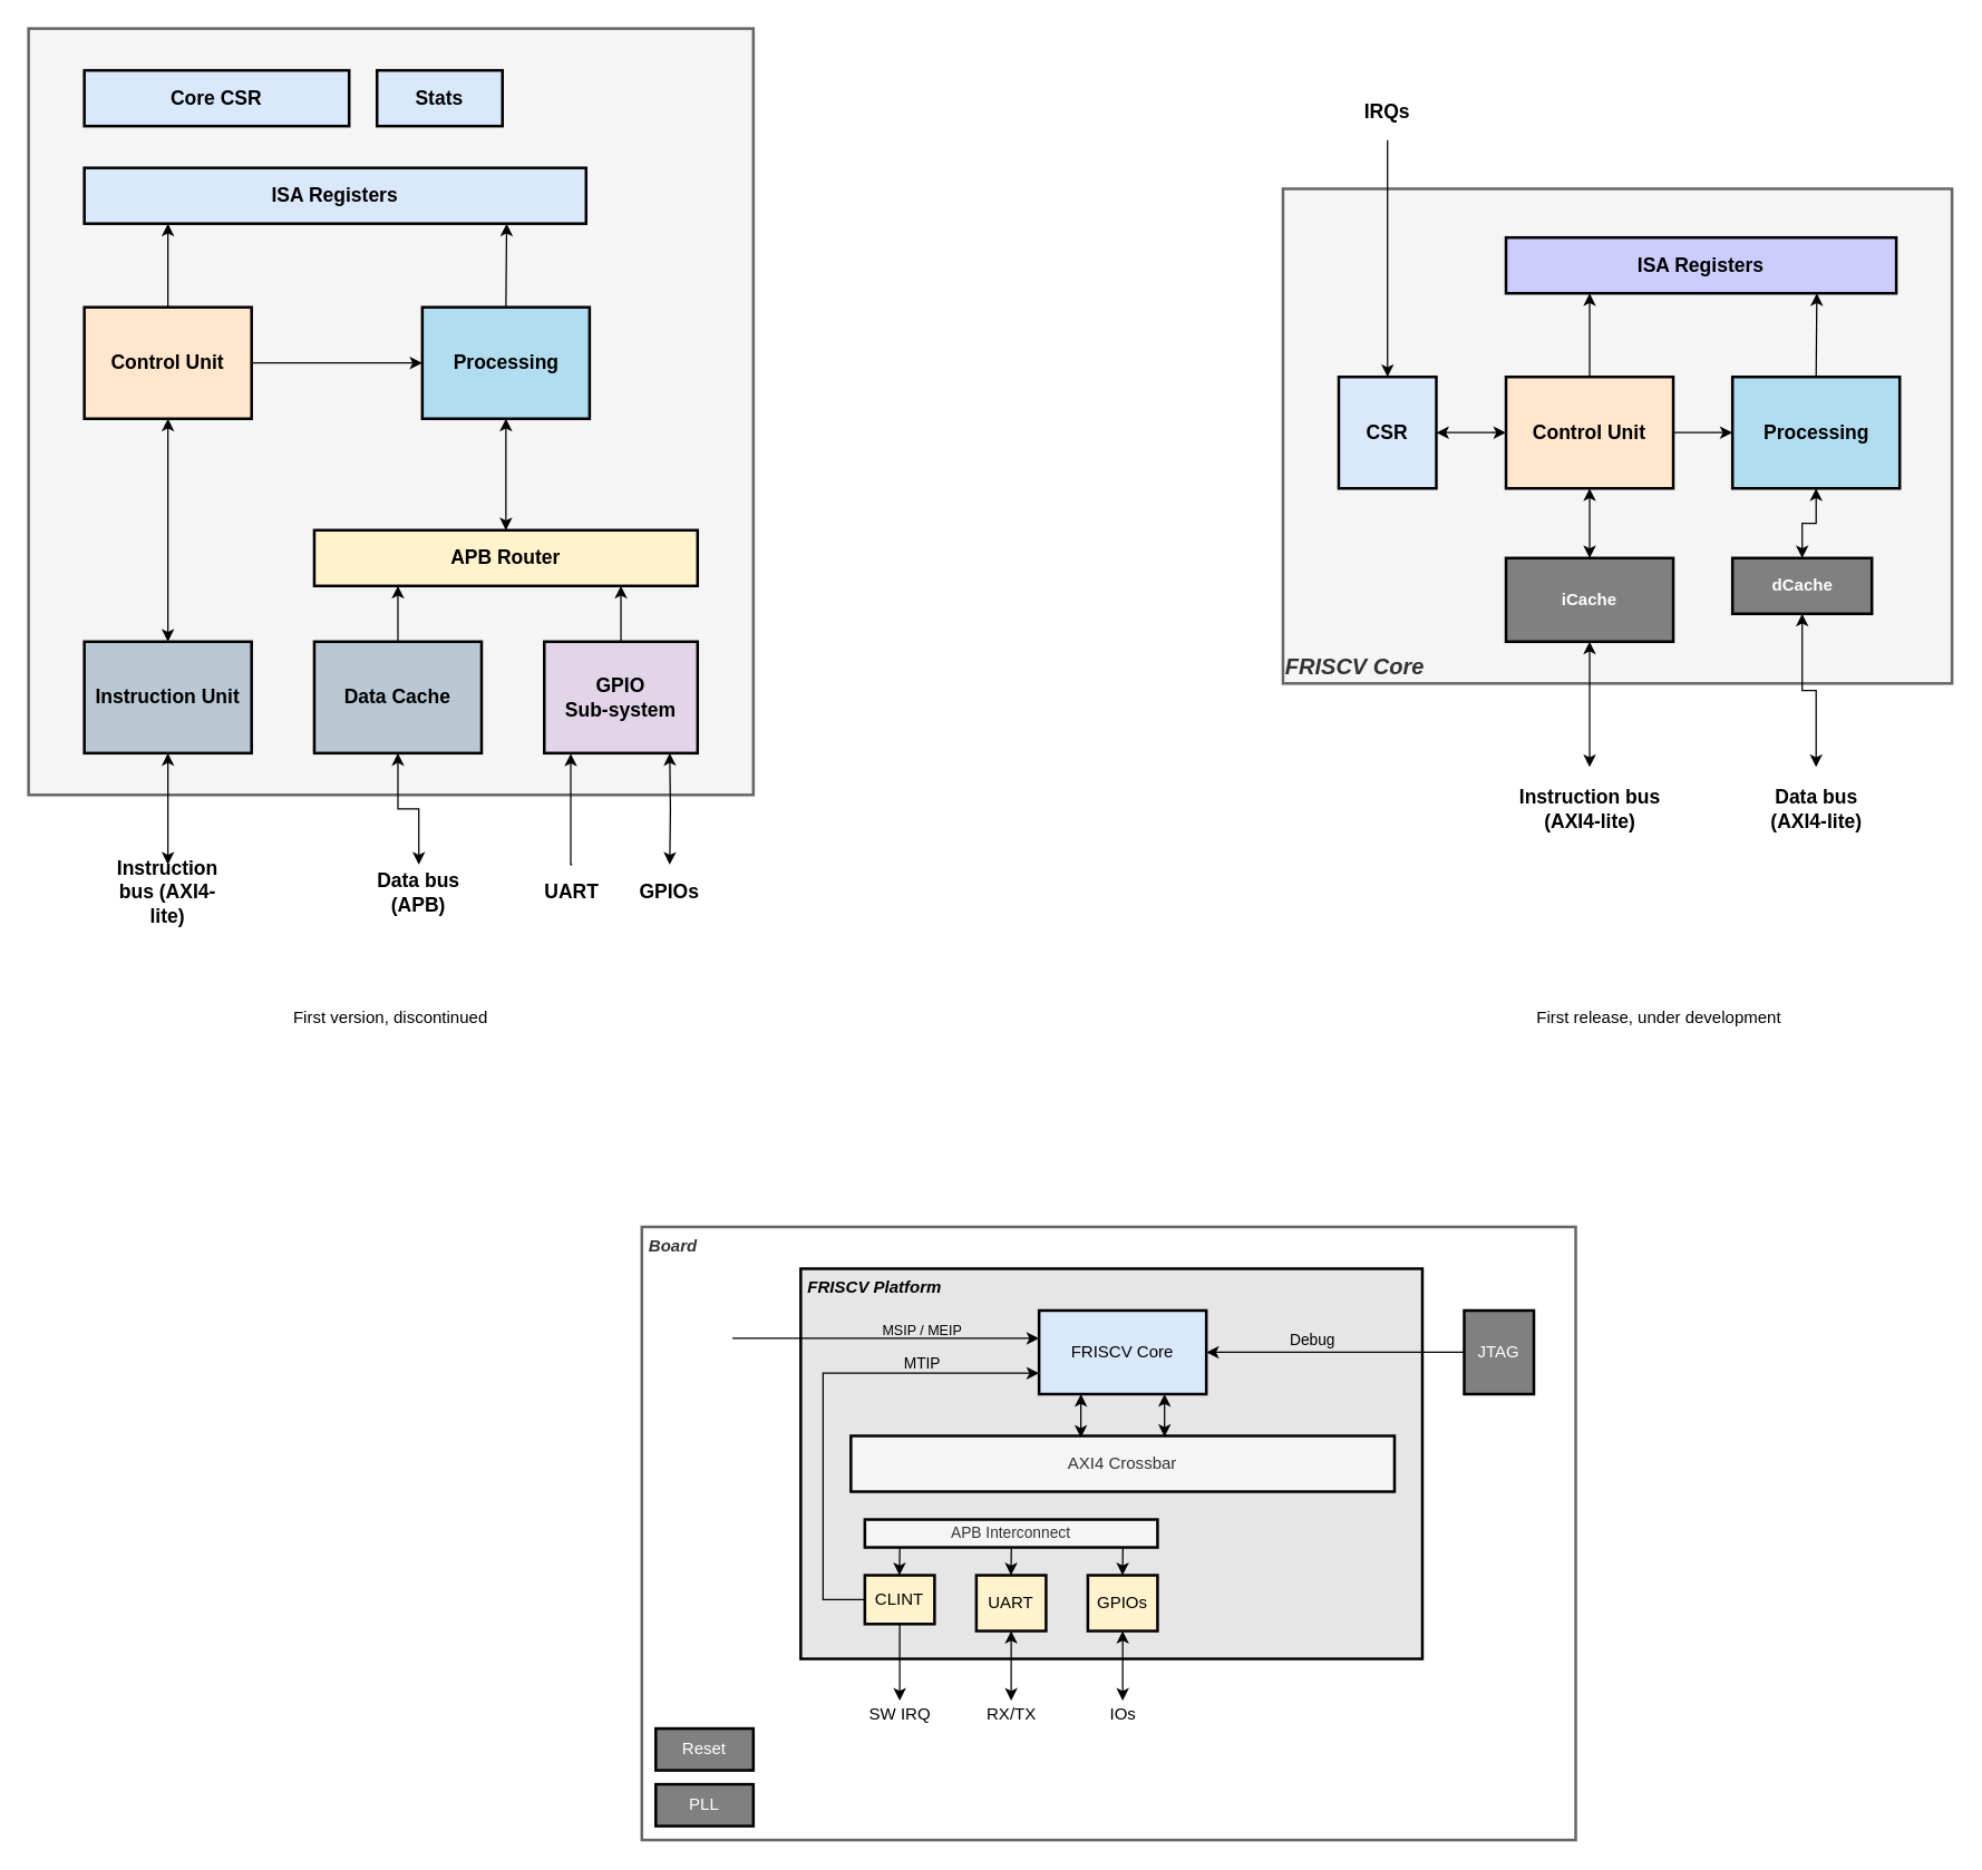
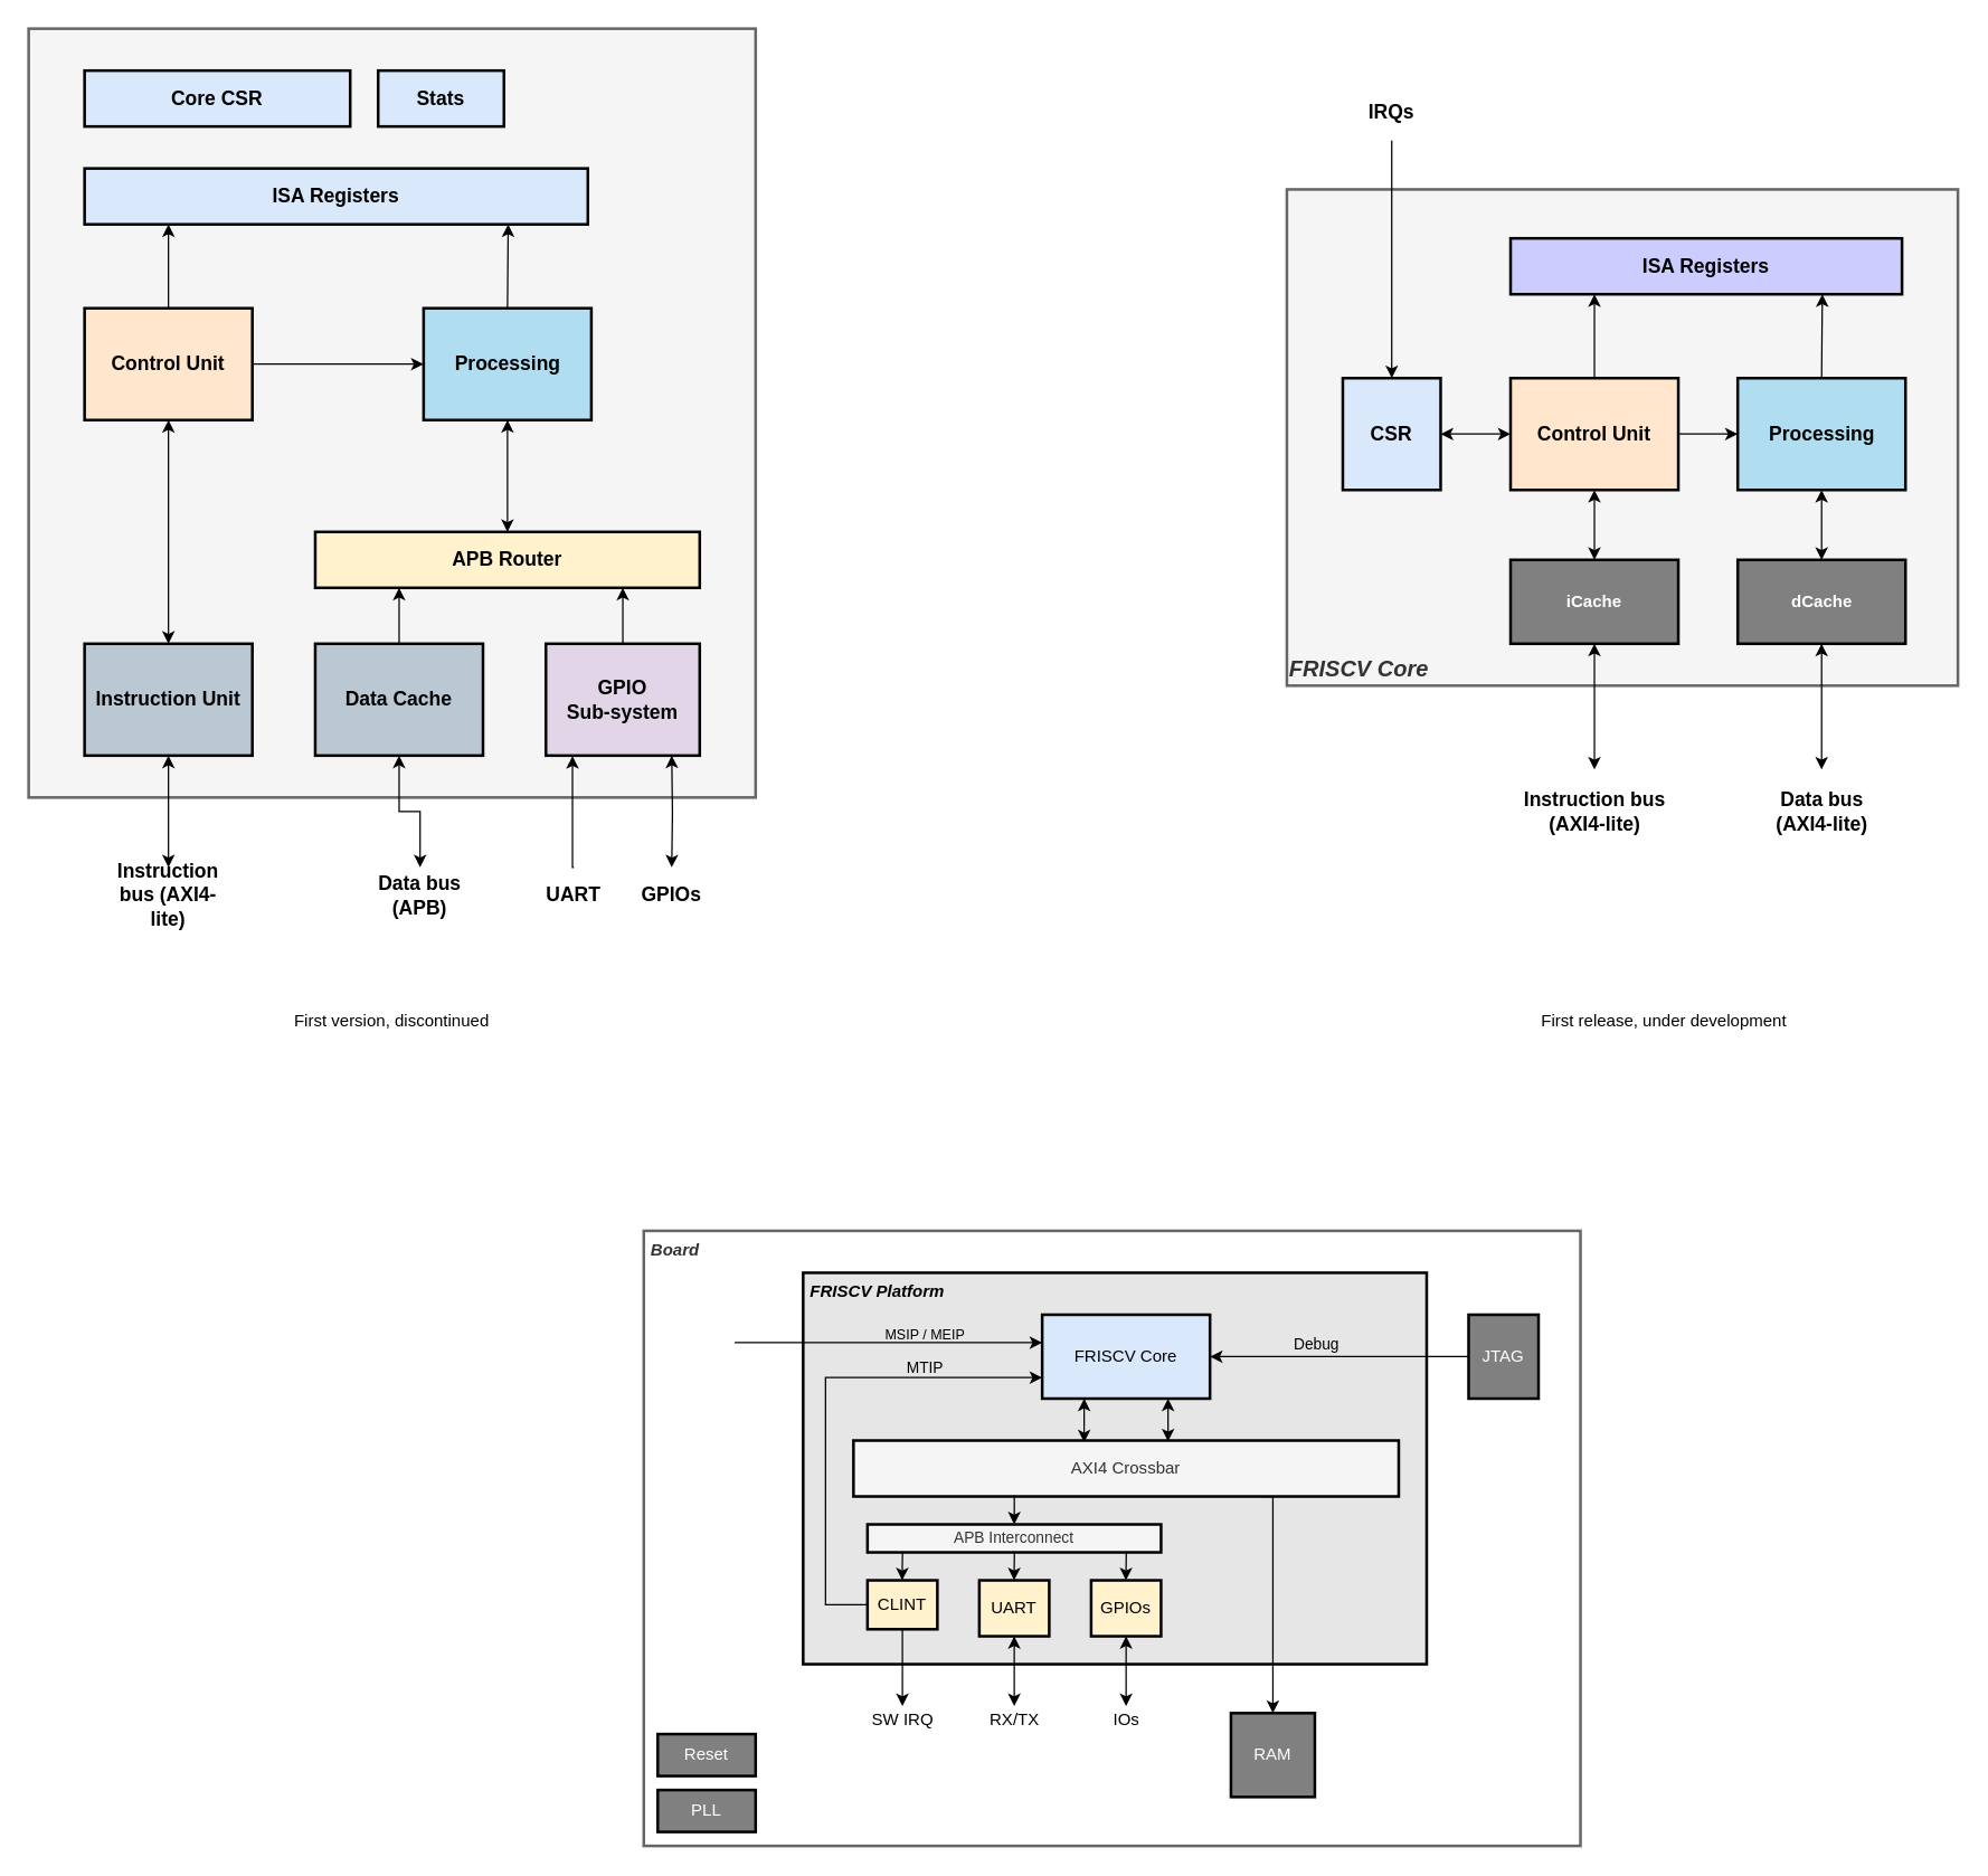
- <mxCell id="44" value="dCache" style="rounded=0;whiteSpace=wrap;html=1;fillColor=#808080;strokeWidth=2;fontSize=12;fontStyle=1;fontColor=#FFFFFF;" parent="1" vertex="1"><mxGeometry x="1242.5" y="400" width="100" height="40" as="geometry" /></mxCell>
+ <mxCell id="44" value="dCache" style="rounded=0;whiteSpace=wrap;html=1;fillColor=#808080;strokeWidth=2;fontSize=12;fontStyle=1;fontColor=#FFFFFF;" parent="1" vertex="1"><mxGeometry x="1242.5" y="400" width="120" height="60" as="geometry" /></mxCell>
+ <mxCell id="73" style="edgeStyle=orthogonalEdgeStyle;rounded=0;orthogonalLoop=1;jettySize=auto;html=1;exitX=0.295;exitY=0.984;exitDx=0;exitDy=0;startArrow=none;startFill=0;entryX=0.5;entryY=0;entryDx=0;entryDy=0;exitPerimeter=0;" parent="1" source="54" target="74" edge="1"><mxGeometry relative="1" as="geometry"><mxPoint x="764" y="1070" as="sourcePoint" /></mxGeometry></mxCell>
+ <mxCell id="61" style="edgeStyle=orthogonalEdgeStyle;rounded=0;orthogonalLoop=1;jettySize=auto;html=1;exitX=0.75;exitY=1;exitDx=0;exitDy=0;entryX=0.5;entryY=0;entryDx=0;entryDy=0;" parent="1" source="54" target="62" edge="1"><mxGeometry relative="1" as="geometry"><Array as="points"><mxPoint x="910" y="1070" /></Array></mxGeometry></mxCell>
+ <mxCell id="62" value="RAM" style="rounded=0;whiteSpace=wrap;html=1;fillColor=#808080;strokeWidth=2;fontColor=#FFFFFF;" parent="1" vertex="1"><mxGeometry x="880" y="1225" width="60" height="60" as="geometry" /></mxCell>
